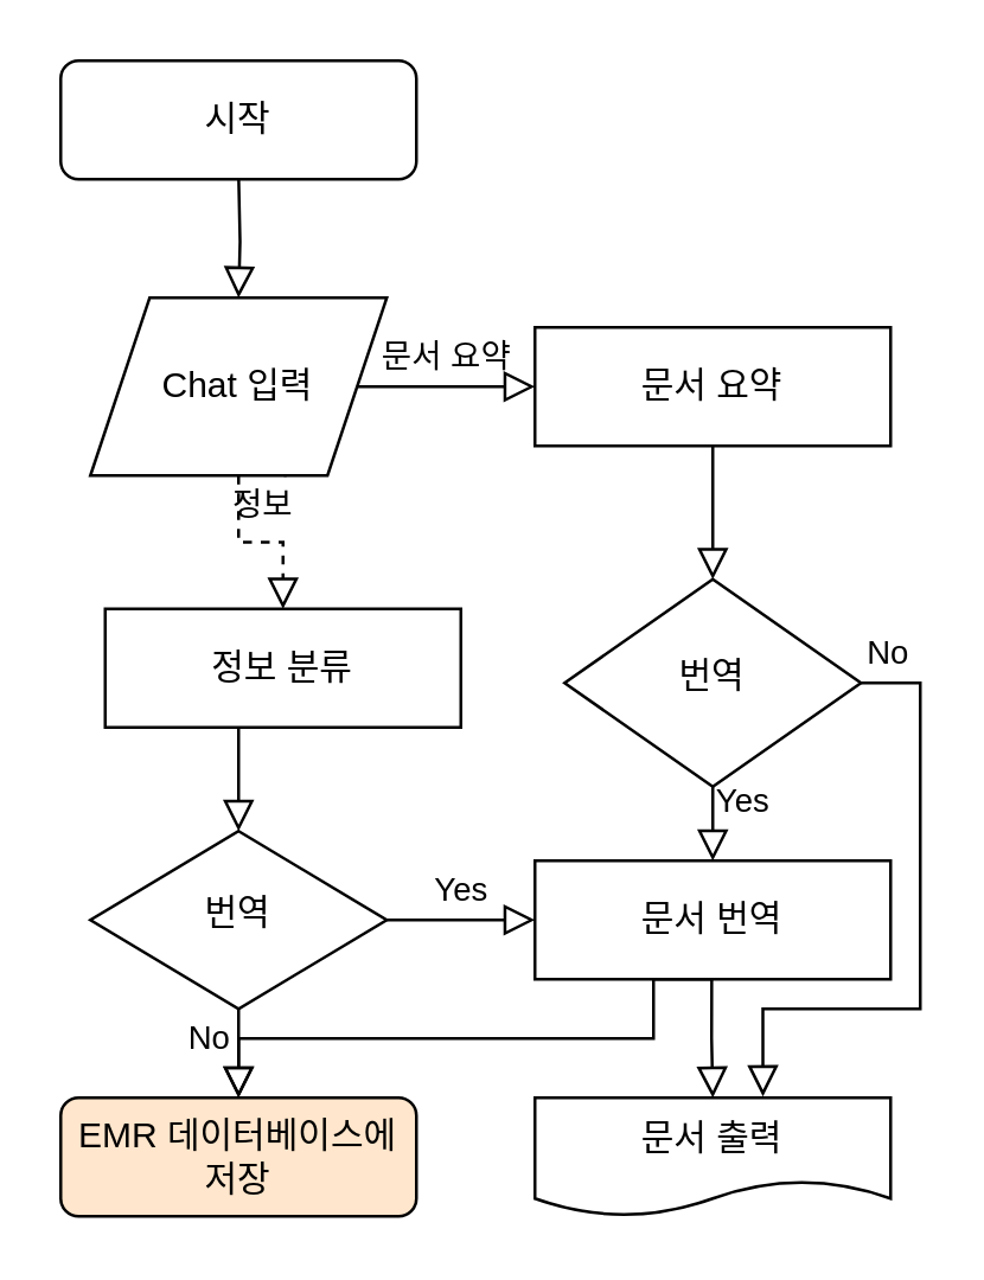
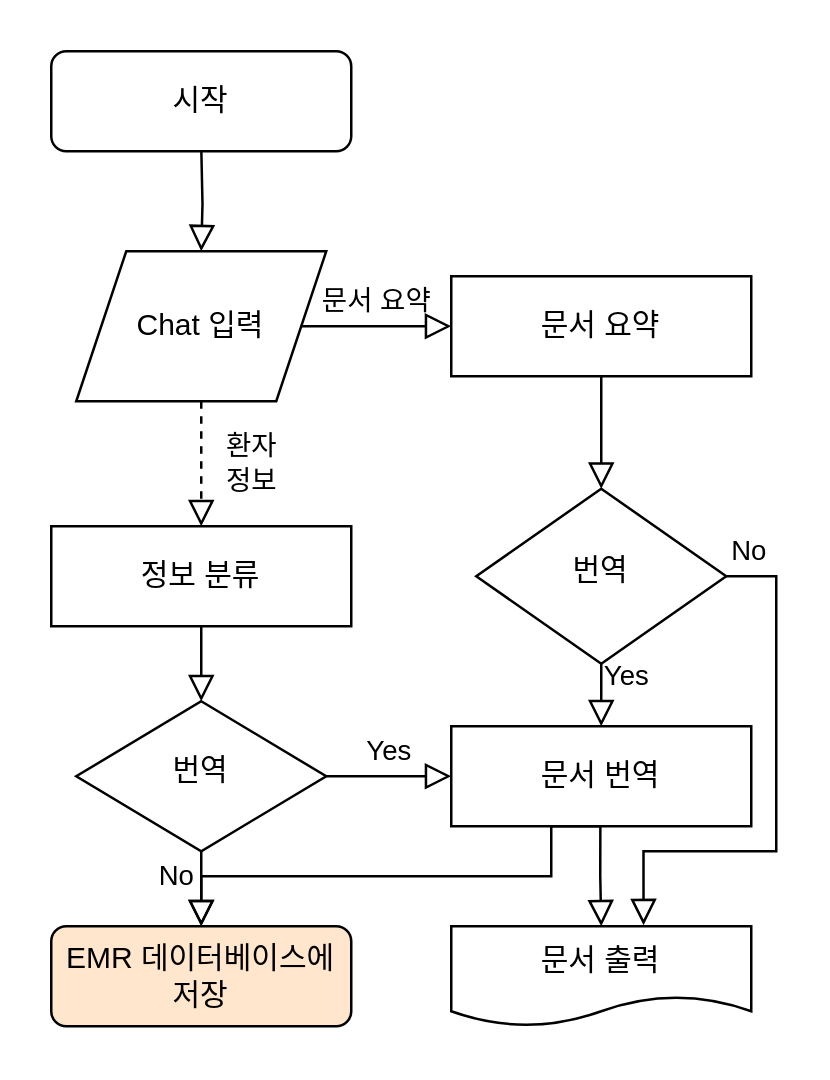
- <mxCell id="13" value="정보 분류" style="rounded=0;whiteSpace=wrap;html=1;shadow=0;fontFamily=Helvetica;fontSize=12;fontColor=default;align=center;strokeColor=default;strokeWidth=1;fillColor=default;" vertex="1" parent="1"><mxGeometry x="35" y="205" width="120" height="40" as="geometry" /></mxCell>
+ <mxCell id="13" value="정보 분류" style="rounded=0;whiteSpace=wrap;html=1;shadow=0;fontFamily=Helvetica;fontSize=12;fontColor=default;align=center;strokeColor=default;strokeWidth=1;fillColor=default;" vertex="1" parent="1"><mxGeometry x="20" y="210" width="120" height="40" as="geometry" /></mxCell>
